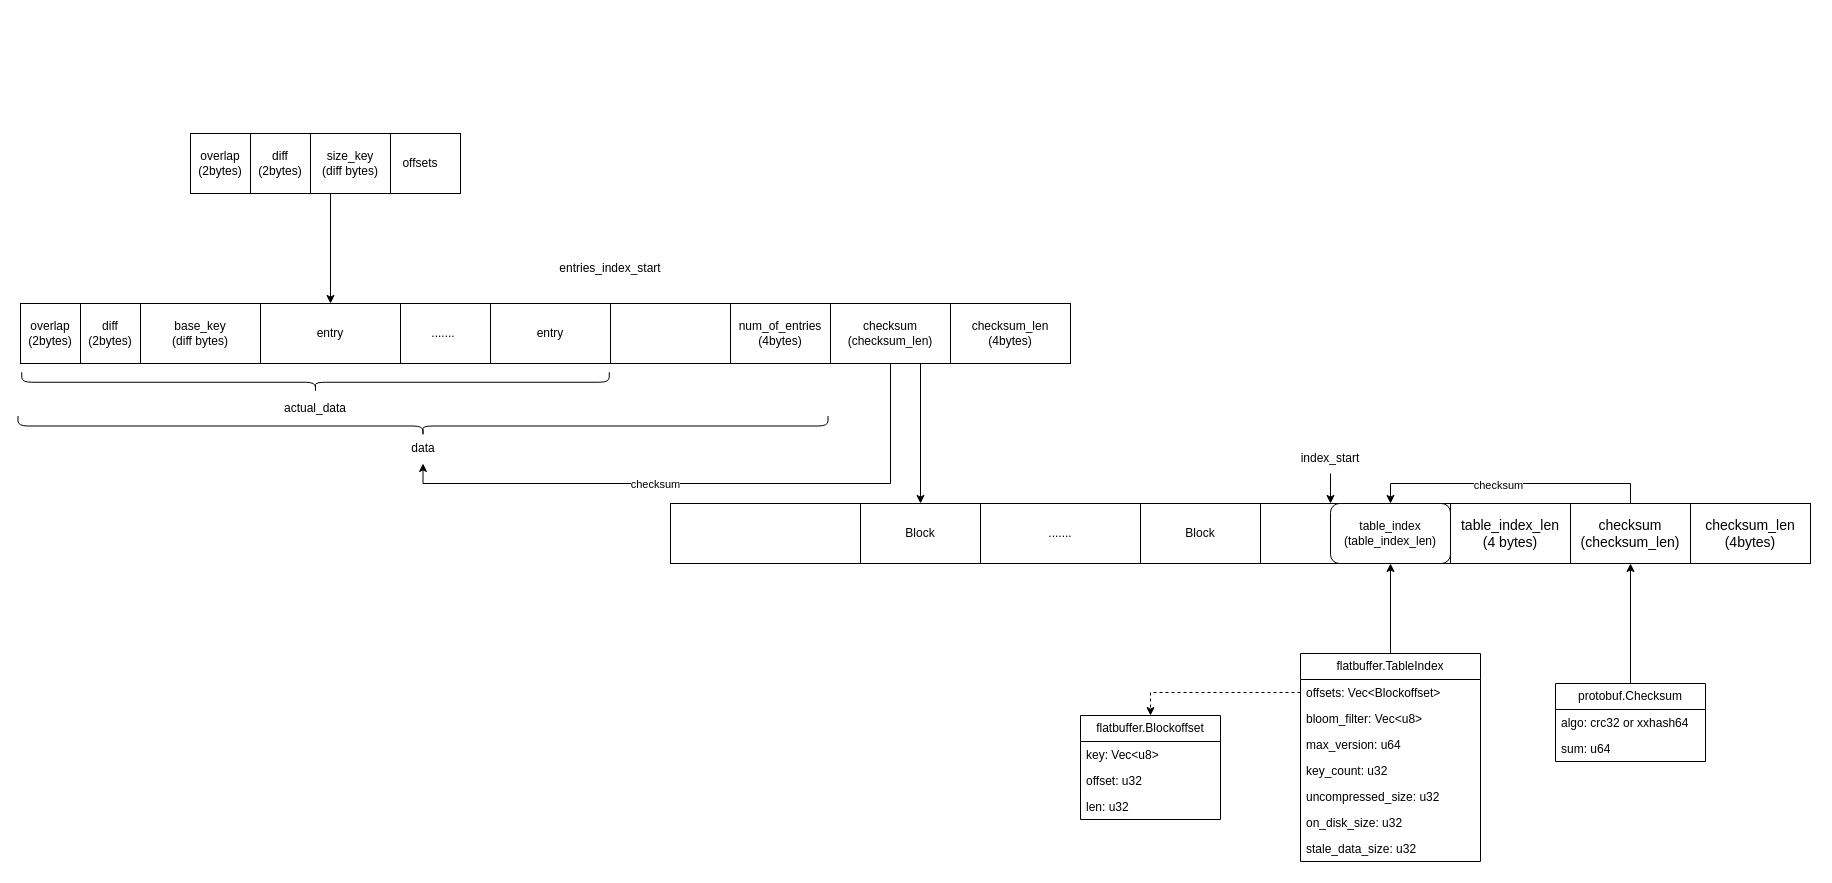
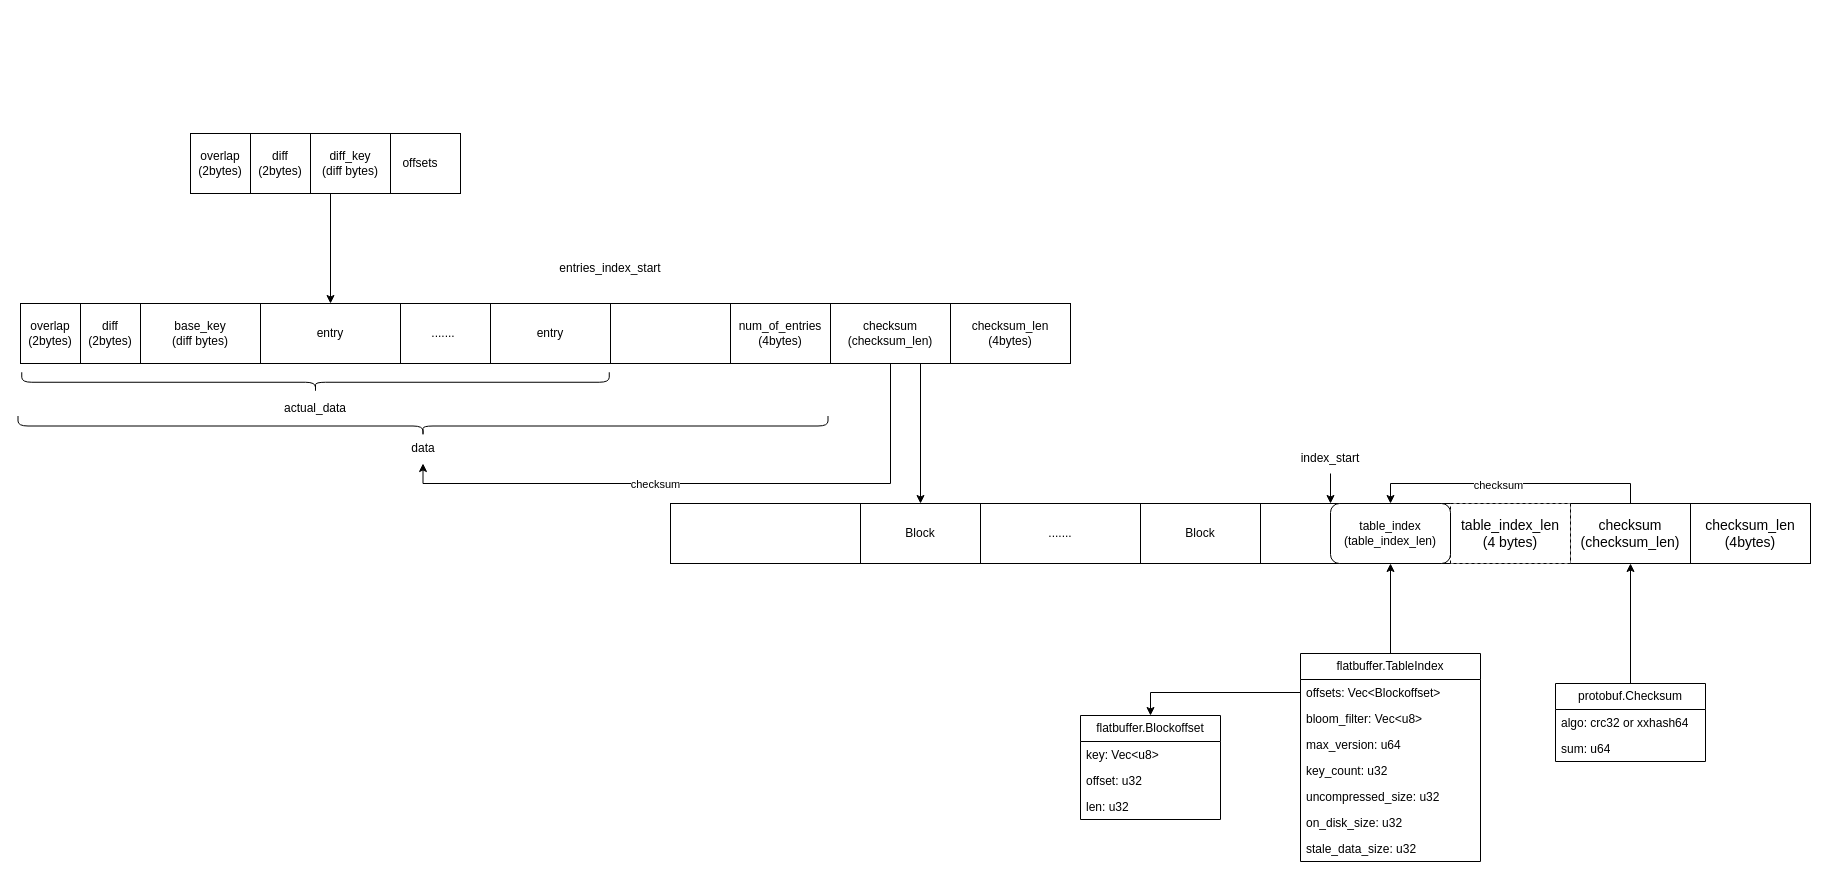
- <mxCell id="48" value="size_key&lt;br&gt;(diff bytes)" style="rounded=0;whiteSpace=wrap;html=1;" parent="1" vertex="1"><mxGeometry x="310" y="133" width="80" height="60" as="geometry" /></mxCell>
+ <mxCell id="48" value="diff_key&lt;br&gt;(diff bytes)" style="rounded=0;whiteSpace=wrap;html=1;" parent="1" vertex="1"><mxGeometry x="310" y="133" width="80" height="60" as="geometry" /></mxCell>
- <mxCell id="8" value="table_index_len&lt;br style=&quot;font-size: 14px;&quot;&gt;(4 bytes)" style="rounded=0;whiteSpace=wrap;html=1;fontSize=14;movable=0;" parent="1" vertex="1"><mxGeometry x="1450" y="503" width="120" height="60" as="geometry" /></mxCell>
+ <mxCell id="8" value="table_index_len&lt;br style=&quot;font-size: 14px;&quot;&gt;(4 bytes)" style="rounded=0;whiteSpace=wrap;html=1;fontSize=14;movable=0;dashed=1;" parent="1" vertex="1"><mxGeometry x="1450" y="503" width="120" height="60" as="geometry" /></mxCell>
- <mxCell id="27" style="edgeStyle=orthogonalEdgeStyle;rounded=0;orthogonalLoop=1;jettySize=auto;html=1;exitX=0;exitY=0.5;exitDx=0;exitDy=0;entryX=0.5;entryY=0;entryDx=0;entryDy=0;movable=0;dashed=1;" parent="1" source="16" target="23" edge="1"><mxGeometry relative="1" as="geometry" /></mxCell>
+ <mxCell id="27" style="edgeStyle=orthogonalEdgeStyle;rounded=0;orthogonalLoop=1;jettySize=auto;html=1;exitX=0;exitY=0.5;exitDx=0;exitDy=0;entryX=0.5;entryY=0;entryDx=0;entryDy=0;movable=0;" parent="1" source="16" target="23" edge="1"><mxGeometry relative="1" as="geometry" /></mxCell>
